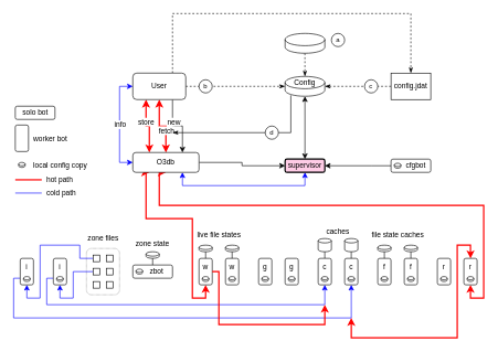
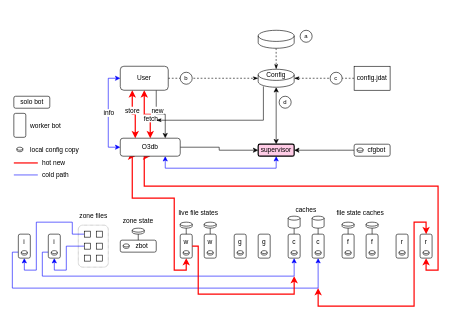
- <mxCell id="10" style="edgeStyle=orthogonalEdgeStyle;rounded=0;orthogonalLoop=1;jettySize=auto;html=1;exitX=0.75;exitY=0;exitDx=0;exitDy=0;entryX=0.5;entryY=0;entryDx=0;entryDy=0;dashed=1;fontSize=11;startArrow=none;startFill=0;endArrow=classicThin;endFill=1;strokeColor=#000000;strokeWidth=1;" edge="1" parent="1" source="13" target="26"><mxGeometry relative="1" as="geometry"><Array as="points"><mxPoint x="260" y="20" /><mxPoint x="620" y="20" /></Array></mxGeometry></mxCell>
- <mxCell id="76" value="d" style="ellipse;whiteSpace=wrap;html=1;aspect=fixed;fontSize=10;fillColor=default;verticalAlign=middle;" vertex="1" parent="1"><mxGeometry x="400" y="190" width="20" height="20" as="geometry" /></mxCell>
+ <mxCell id="76" value="d" style="ellipse;whiteSpace=wrap;html=1;aspect=fixed;fontSize=10;fillColor=default;verticalAlign=middle;" vertex="1" parent="1"><mxGeometry x="465" y="160" width="20" height="20" as="geometry" /></mxCell>
- <mxCell id="53" value="hot path" style="text;html=1;strokeColor=none;fillColor=none;align=left;verticalAlign=middle;whiteSpace=wrap;rounded=0;fontSize=11;" vertex="1" parent="1"><mxGeometry x="67.5" y="261.25" width="60" height="20" as="geometry" /></mxCell>
+ <mxCell id="53" value="hot new" style="text;html=1;strokeColor=none;fillColor=none;align=left;verticalAlign=middle;whiteSpace=wrap;rounded=0;fontSize=11;" vertex="1" parent="1"><mxGeometry x="67.5" y="261.25" width="60" height="20" as="geometry" /></mxCell>
